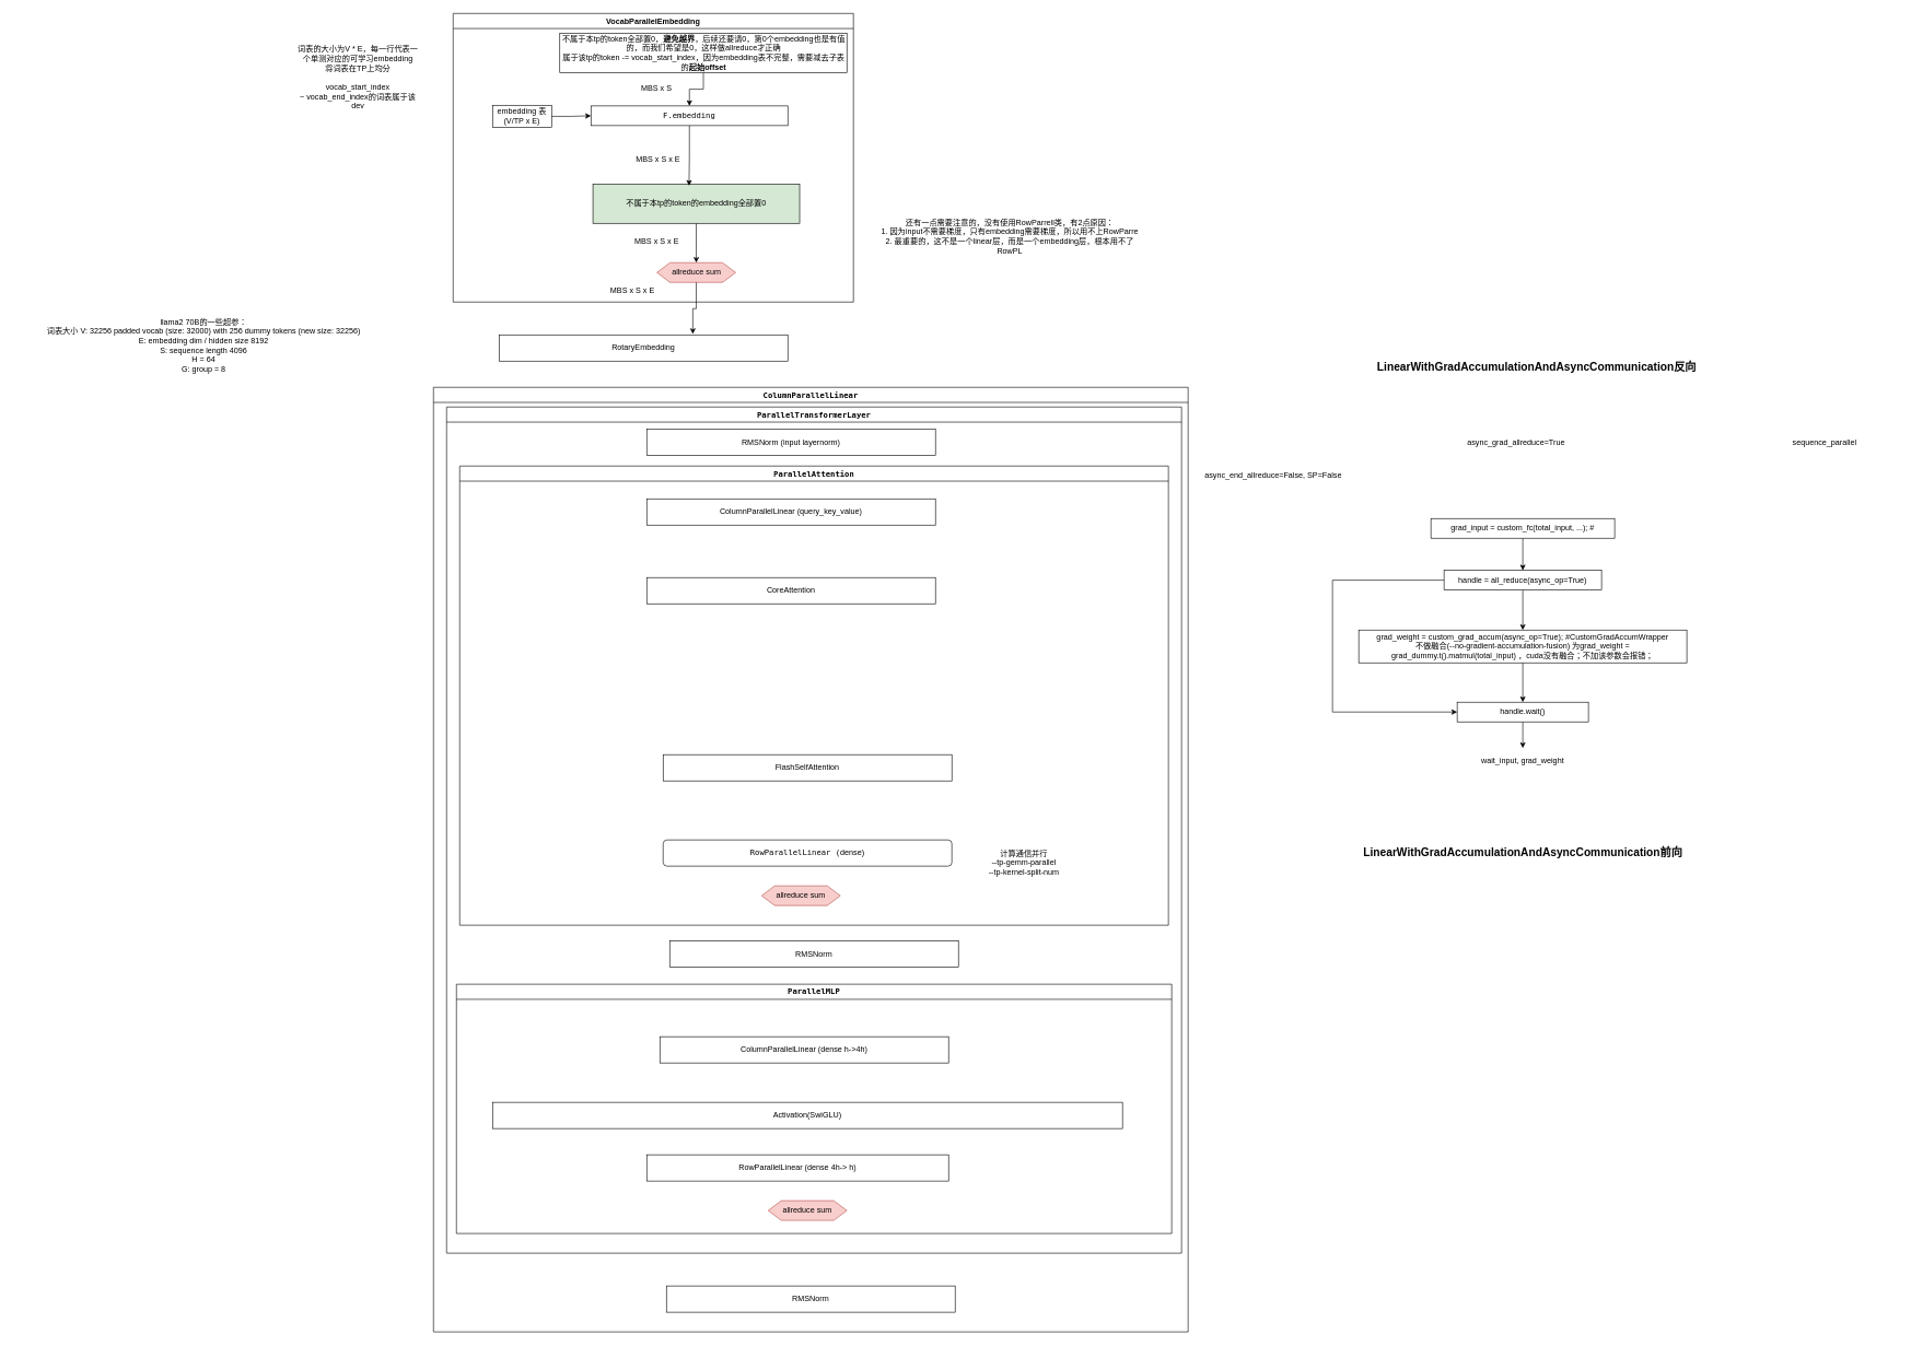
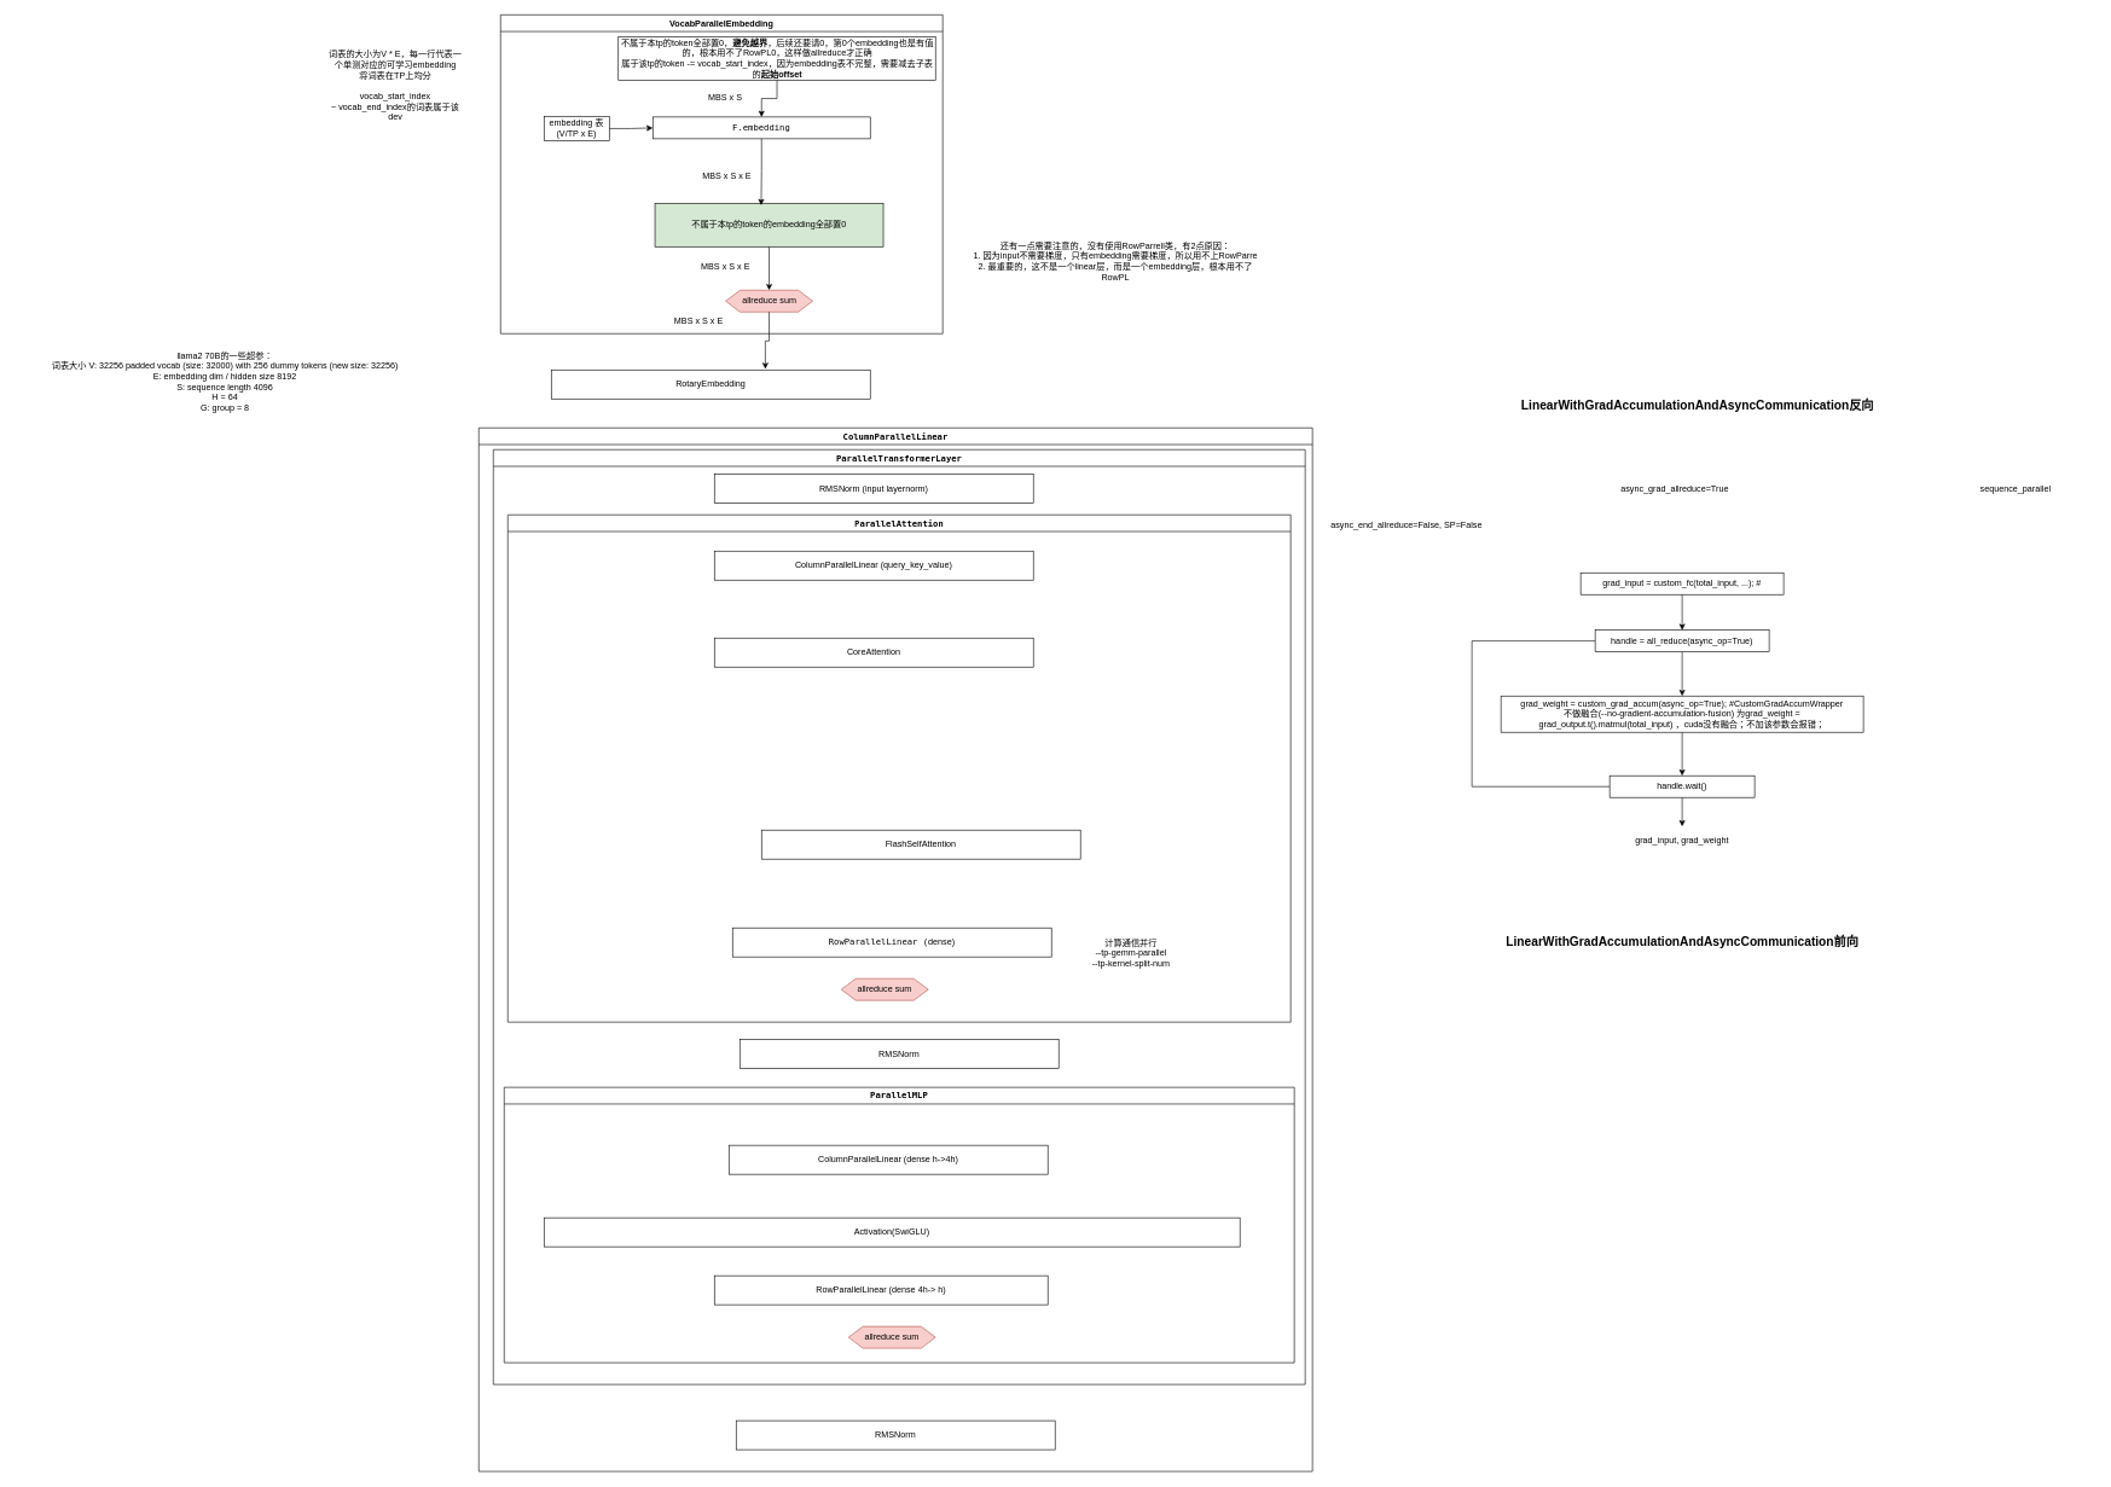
- <mxCell id="40" value="不属于本tp的token全部置0，&lt;b&gt;避免越界&lt;/b&gt;，后续还要请0，第0个embedding也是有值的，而我们希望是0，这样做allreduce才正确&lt;div&gt;属于该tp的token -=&amp;nbsp;vocab_start_index，因为embedding表不完整，需要减去子表的&lt;b&gt;起始offset&lt;/b&gt;&lt;/div&gt;" style="rounded=0;whiteSpace=wrap;html=1;" vertex="1" parent="35"><mxGeometry x="162.5" y="30" width="437.5" height="60" as="geometry" /></mxCell>
+ <mxCell id="40" value="不属于本tp的token全部置0，&lt;b&gt;避免越界&lt;/b&gt;，后续还要请0，第0个embedding也是有值的，根本用不了RowPL0，这样做allreduce才正确&lt;div&gt;属于该tp的token -=&amp;nbsp;vocab_start_index，因为embedding表不完整，需要减去子表的&lt;b&gt;起始offset&lt;/b&gt;&lt;/div&gt;" style="rounded=0;whiteSpace=wrap;html=1;" vertex="1" parent="35"><mxGeometry x="162.5" y="30" width="437.5" height="60" as="geometry" /></mxCell>
- <mxCell id="28" value="grad_weight = custom_grad_accum(async_op=True); #CustomGradAccumWrapper&lt;div&gt;不做融合(--no-gradient-accumulation-fusion) 为grad_weight = grad_dummy.t().matmul(total_input) ，cuda没有融合；不加该参数会报错；&lt;br&gt;&lt;/div&gt;" style="rounded=0;whiteSpace=wrap;html=1;" parent="1" vertex="1"><mxGeometry x="2070" y="960" width="500" height="50" as="geometry" /></mxCell>
+ <mxCell id="28" value="grad_weight = custom_grad_accum(async_op=True); #CustomGradAccumWrapper&lt;div&gt;不做融合(--no-gradient-accumulation-fusion) 为grad_weight = grad_output.t().matmul(total_input) ，cuda没有融合；不加该参数会报错；&lt;br&gt;&lt;/div&gt;" style="rounded=0;whiteSpace=wrap;html=1;" parent="1" vertex="1"><mxGeometry x="2070" y="960" width="500" height="50" as="geometry" /></mxCell>
- <mxCell id="25" style="edgeStyle=orthogonalEdgeStyle;rounded=0;orthogonalLoop=1;jettySize=auto;html=1;entryX=0;entryY=0.5;entryDx=0;entryDy=0;" parent="1" source="26" target="30" edge="1"><mxGeometry relative="1" as="geometry"><Array as="points"><mxPoint x="2030" y="884" /><mxPoint x="2030" y="1085" /></Array></mxGeometry></mxCell>
+ <mxCell id="25" style="edgeStyle=orthogonalEdgeStyle;rounded=0;orthogonalLoop=1;jettySize=auto;html=1;entryX=0;entryY=0.5;entryDx=0;entryDy=0;endArrow=none;" parent="1" source="26" target="30" edge="1"><mxGeometry relative="1" as="geometry"><Array as="points"><mxPoint x="2030" y="884" /><mxPoint x="2030" y="1085" /></Array></mxGeometry></mxCell>
- <mxCell id="31" value="wait_input, grad_weight" style="text;html=1;align=center;verticalAlign=middle;whiteSpace=wrap;rounded=0;" parent="1" vertex="1"><mxGeometry x="2240" y="1150" width="160" height="20" as="geometry" /></mxCell>
+ <mxCell id="31" value="grad_input, grad_weight" style="text;html=1;align=center;verticalAlign=middle;whiteSpace=wrap;rounded=0;" parent="1" vertex="1"><mxGeometry x="2240" y="1150" width="160" height="20" as="geometry" /></mxCell>
- <mxCell id="10" value="&lt;span style=&quot;font-size: 12px;&quot;&gt;FlashSelfAttention&lt;/span&gt;" style="rounded=0;whiteSpace=wrap;html=1;" parent="7" vertex="1"><mxGeometry x="310" y="440" width="440" height="40" as="geometry" /></mxCell>
+ <mxCell id="10" value="&lt;span style=&quot;font-size: 12px;&quot;&gt;FlashSelfAttention&lt;/span&gt;" style="rounded=0;whiteSpace=wrap;html=1;" parent="7" vertex="1"><mxGeometry x="350" y="435" width="440" height="40" as="geometry" /></mxCell>
- <mxCell id="11" value="&lt;div data-morpho-block-id=&quot;docyg-852213c1-1745-11ef-9a70-7b1564d5e8c0&quot; class=&quot;mp-block-code-container&quot;&gt;&lt;pre style=&quot;overflow:hidden&quot; class=&quot;mp-block-code-wrapper language-python&quot; data-view=&quot;code&quot; data-indent=&quot;0&quot; data-autowrap=&quot;true&quot; data-lang=&quot;python&quot; data-title=&quot;&quot; spellcheck=&quot;false&quot;&gt;&lt;div style=&quot;overflow:auto&quot; class=&quot;mp-block-code-content mp-block-code-content-auto-wrap&quot;&gt;&lt;div data-text-content=&quot;RowParallelLinear&quot; class=&quot;mp-block-code-line&quot;&gt;&lt;span class=&quot;mp-block-code-line-content&quot;&gt;RowParallelLinear (&lt;/span&gt;&lt;span style=&quot;background-color: initial; font-family: Helvetica; white-space: normal;&quot;&gt;dense)&lt;/span&gt;&lt;/div&gt;&lt;span class=&quot;mp-morpho-clipboard-doc-data&quot; data-morpho-doc-data=&quot;{&amp;quot;token&amp;quot;:&amp;quot;eyJhbGciOiJkaXIiLCJlbmMiOiJBMjU2R0NNIiwiYXBwSWQiOjEsInVpZCI6IlJmQnhMU25WYWMiLCJkb2NJZCI6InYxdGQ2N2ZPVEs2QzRMIn0..FYDAk7L1WchX5fCR.ta4GrNma2jSnPEsQSy9PKaGV95zxd4JUsji8yob8ahPr0-s-OZ7oiy-u5s-yaoUiKDu9SJohX_wt6IuzXACLETT1kXBQPMUbdh43jhJr3_BEPeVhz35L-sNPE_ui01dfcy0HlQUjgBwty0G7TY4acA82iHRL4xHuhum2biKiGGrsiu2zuYbx5lblWmWe5e3EBS-m-B68lURKNf04OHnw5MK9ZQ.zateF23hcAoZxmPMozZGoQ&amp;quot;}&quot;&gt;&lt;/span&gt;&lt;/div&gt;&lt;/pre&gt;&lt;/div&gt;&lt;span class=&quot;mp-morpho-clipboard-doc-data&quot; data-morpho-doc-data=&quot;{&amp;quot;token&amp;quot;:&amp;quot;eyJhbGciOiJkaXIiLCJlbmMiOiJBMjU2R0NNIiwiYXBwSWQiOjEsInVpZCI6IlJmQnhMU25WYWMiLCJkb2NJZCI6InYxdGQ2N2ZPVEs2QzRMIn0..FYDAk7L1WchX5fCR.ta4GrNma2jSnPEsQSy9PKaGV95zxd4JUsji8yob8ahPr0-s-OZ7oiy-u5s-yaoUiKDu9SJohX_wt6IuzXACLETT1kXBQPMUbdh43jhJr3_BEPeVhz35L-sNPE_ui01dfcy0HlQUjgBwty0G7TY4acA82iHRL4xHuhum2biKiGGrsiu2zuYbx5lblWmWe5e3EBS-m-B68lURKNf04OHnw5MK9ZQ.zateF23hcAoZxmPMozZGoQ&amp;quot;}&quot;&gt;&lt;/span&gt;" style="whiteSpace=wrap;html=1;rounded=1;" parent="7" vertex="1"><mxGeometry x="310" y="570" width="440" height="40" as="geometry" /></mxCell>
+ <mxCell id="11" value="&lt;div data-morpho-block-id=&quot;docyg-852213c1-1745-11ef-9a70-7b1564d5e8c0&quot; class=&quot;mp-block-code-container&quot;&gt;&lt;pre style=&quot;overflow:hidden&quot; class=&quot;mp-block-code-wrapper language-python&quot; data-view=&quot;code&quot; data-indent=&quot;0&quot; data-autowrap=&quot;true&quot; data-lang=&quot;python&quot; data-title=&quot;&quot; spellcheck=&quot;false&quot;&gt;&lt;div style=&quot;overflow:auto&quot; class=&quot;mp-block-code-content mp-block-code-content-auto-wrap&quot;&gt;&lt;div data-text-content=&quot;RowParallelLinear&quot; class=&quot;mp-block-code-line&quot;&gt;&lt;span class=&quot;mp-block-code-line-content&quot;&gt;RowParallelLinear (&lt;/span&gt;&lt;span style=&quot;background-color: initial; font-family: Helvetica; white-space: normal;&quot;&gt;dense)&lt;/span&gt;&lt;/div&gt;&lt;span class=&quot;mp-morpho-clipboard-doc-data&quot; data-morpho-doc-data=&quot;{&amp;quot;token&amp;quot;:&amp;quot;eyJhbGciOiJkaXIiLCJlbmMiOiJBMjU2R0NNIiwiYXBwSWQiOjEsInVpZCI6IlJmQnhMU25WYWMiLCJkb2NJZCI6InYxdGQ2N2ZPVEs2QzRMIn0..FYDAk7L1WchX5fCR.ta4GrNma2jSnPEsQSy9PKaGV95zxd4JUsji8yob8ahPr0-s-OZ7oiy-u5s-yaoUiKDu9SJohX_wt6IuzXACLETT1kXBQPMUbdh43jhJr3_BEPeVhz35L-sNPE_ui01dfcy0HlQUjgBwty0G7TY4acA82iHRL4xHuhum2biKiGGrsiu2zuYbx5lblWmWe5e3EBS-m-B68lURKNf04OHnw5MK9ZQ.zateF23hcAoZxmPMozZGoQ&amp;quot;}&quot;&gt;&lt;/span&gt;&lt;/div&gt;&lt;/pre&gt;&lt;/div&gt;&lt;span class=&quot;mp-morpho-clipboard-doc-data&quot; data-morpho-doc-data=&quot;{&amp;quot;token&amp;quot;:&amp;quot;eyJhbGciOiJkaXIiLCJlbmMiOiJBMjU2R0NNIiwiYXBwSWQiOjEsInVpZCI6IlJmQnhMU25WYWMiLCJkb2NJZCI6InYxdGQ2N2ZPVEs2QzRMIn0..FYDAk7L1WchX5fCR.ta4GrNma2jSnPEsQSy9PKaGV95zxd4JUsji8yob8ahPr0-s-OZ7oiy-u5s-yaoUiKDu9SJohX_wt6IuzXACLETT1kXBQPMUbdh43jhJr3_BEPeVhz35L-sNPE_ui01dfcy0HlQUjgBwty0G7TY4acA82iHRL4xHuhum2biKiGGrsiu2zuYbx5lblWmWe5e3EBS-m-B68lURKNf04OHnw5MK9ZQ.zateF23hcAoZxmPMozZGoQ&amp;quot;}&quot;&gt;&lt;/span&gt;" style="rounded=0;whiteSpace=wrap;html=1;" parent="7" vertex="1"><mxGeometry x="310" y="570" width="440" height="40" as="geometry" /></mxCell>
